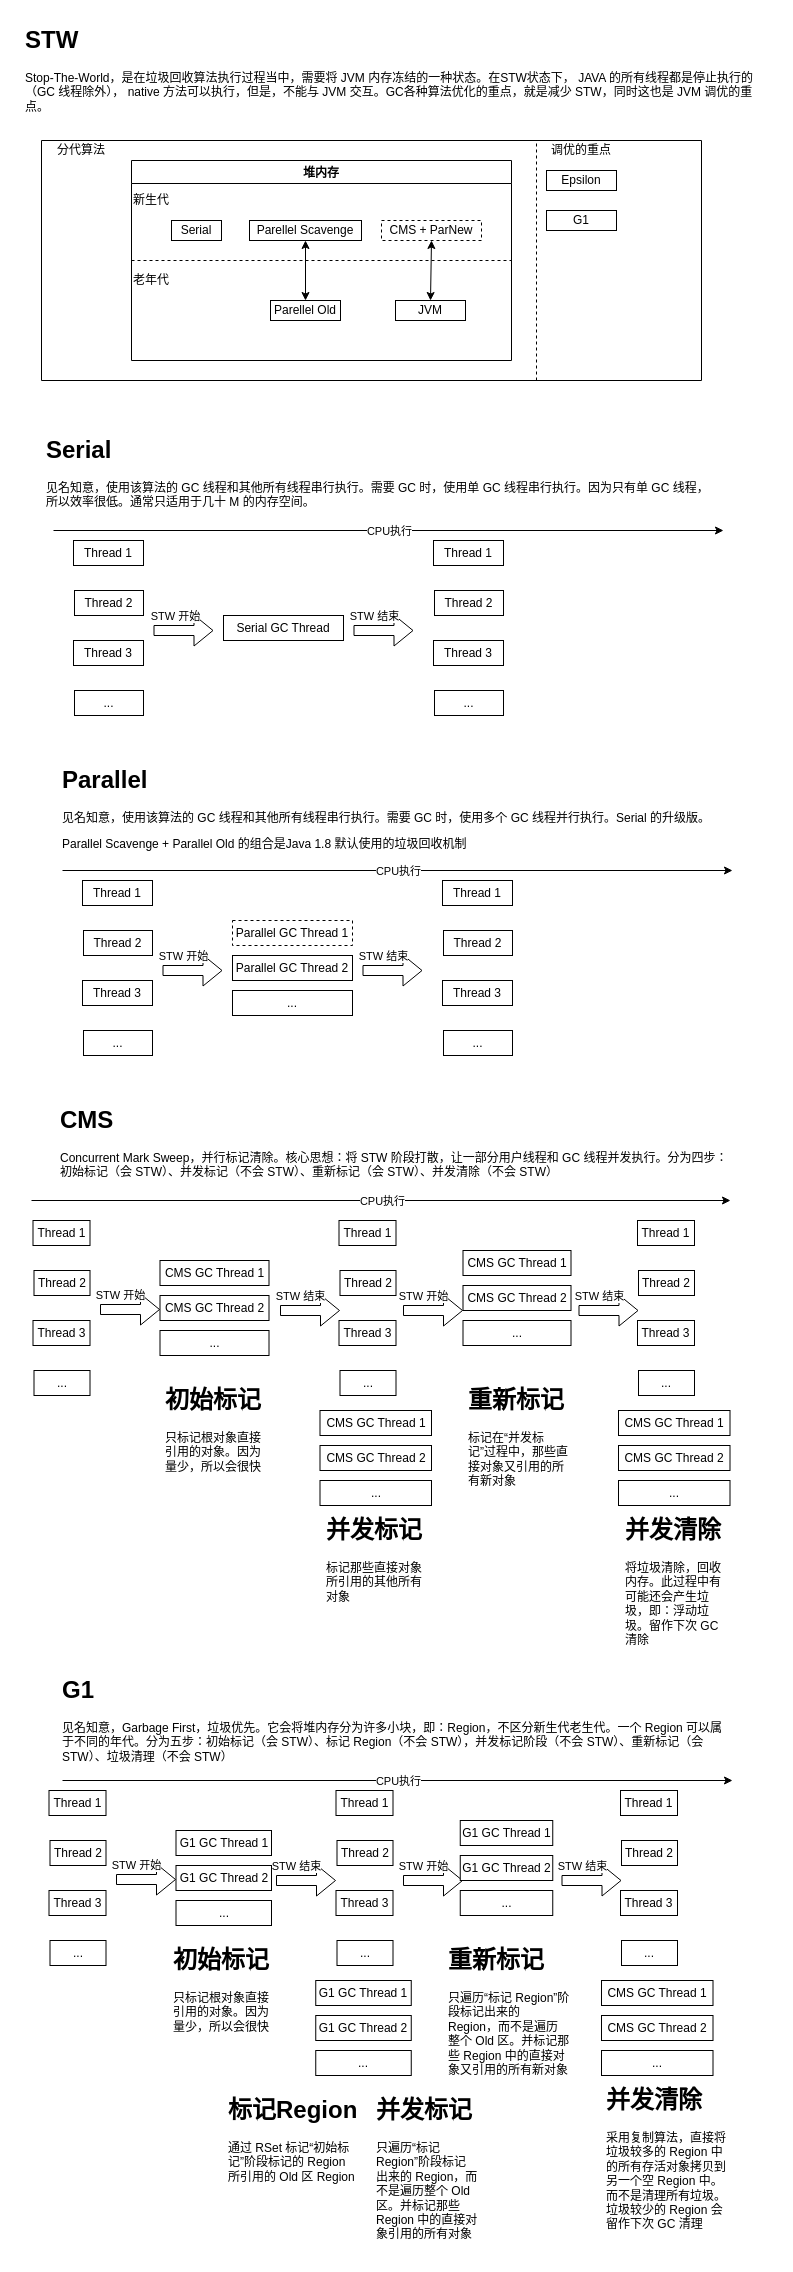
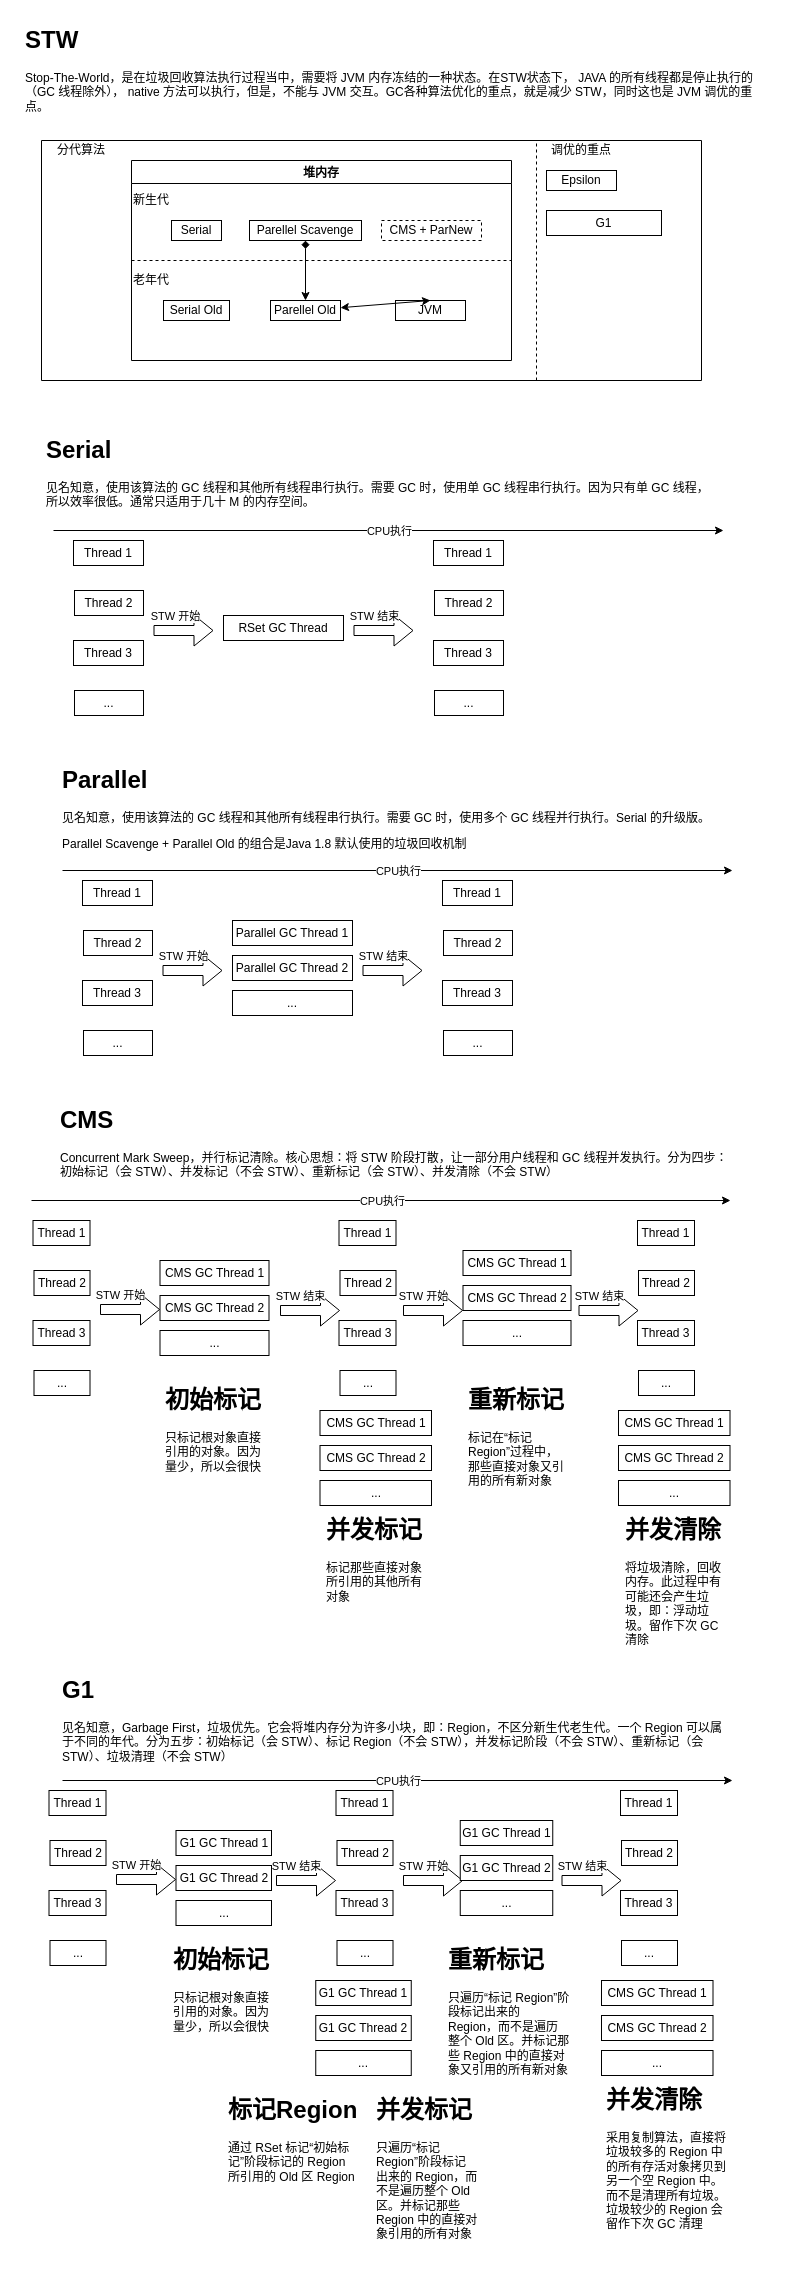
- <mxCell id="19" value="G1" style="rounded=0;whiteSpace=wrap;html=1;fillColor=#ffffff;" vertex="1" parent="15"><mxGeometry x="505" y="70" width="70" height="20" as="geometry" /></mxCell>
+ <mxCell id="19" value="G1" style="rounded=0;whiteSpace=wrap;html=1;fillColor=#ffffff;" vertex="1" parent="15"><mxGeometry x="505" y="70" width="115" height="25" as="geometry" /></mxCell>
- <mxCell id="10" value="" style="endArrow=classic;startArrow=classic;html=1;entryX=0.5;entryY=1;entryDx=0;entryDy=0;exitX=0.5;exitY=0;exitDx=0;exitDy=0;" edge="1" parent="3" source="9" target="8"><mxGeometry width="50" height="50" relative="1" as="geometry"><mxPoint x="-172" y="-110" as="sourcePoint" /><mxPoint x="-122" y="-160" as="targetPoint" /></mxGeometry></mxCell>
+ <mxCell id="10" value="" style="endArrow=diamond;startArrow=classic;html=1;entryX=0.5;entryY=1;entryDx=0;entryDy=0;exitX=0.5;exitY=0;exitDx=0;exitDy=0;" edge="1" parent="3" source="9" target="8"><mxGeometry width="50" height="50" relative="1" as="geometry"><mxPoint x="-172" y="-110" as="sourcePoint" /><mxPoint x="-122" y="-160" as="targetPoint" /></mxGeometry></mxCell>
- <mxCell id="13" value="" style="endArrow=classic;startArrow=classic;html=1;entryX=0.5;entryY=1;entryDx=0;entryDy=0;exitX=0.5;exitY=0;exitDx=0;exitDy=0;" edge="1" parent="3" source="11" target="12"><mxGeometry width="50" height="50" relative="1" as="geometry"><mxPoint x="280" y="140" as="sourcePoint" /><mxPoint x="290" y="250" as="targetPoint" /></mxGeometry></mxCell>
+ <mxCell id="13" value="" style="endArrow=classic;startArrow=classic;html=1;exitX=0.5;exitY=0;exitDx=0;exitDy=0;" edge="1" parent="3" source="11" target="9"><mxGeometry width="50" height="50" relative="1" as="geometry"><mxPoint x="280" y="140" as="sourcePoint" /><mxPoint x="290" y="250" as="targetPoint" /></mxGeometry></mxCell>
+ <mxCell id="7" value="Serial Old" style="rounded=0;whiteSpace=wrap;html=1;fillColor=#ffffff;" vertex="1" parent="3"><mxGeometry x="32" y="140" width="66" height="20" as="geometry" /></mxCell>
- <mxCell id="28" value="Serial GC Thread" style="rounded=0;whiteSpace=wrap;html=1;fillColor=#ffffff;" vertex="1" parent="1"><mxGeometry x="223" y="615" width="120" height="25" as="geometry" /></mxCell>
+ <mxCell id="28" value="RSet GC Thread" style="rounded=0;whiteSpace=wrap;html=1;fillColor=#ffffff;" vertex="1" parent="1"><mxGeometry x="223" y="615" width="120" height="25" as="geometry" /></mxCell>
- <mxCell id="53" value="Parallel GC Thread 1" style="rounded=0;whiteSpace=wrap;html=1;fillColor=#ffffff;dashed=1;" vertex="1" parent="1"><mxGeometry x="232" y="920" width="120" height="25" as="geometry" /></mxCell>
+ <mxCell id="53" value="Parallel GC Thread 1" style="rounded=0;whiteSpace=wrap;html=1;fillColor=#ffffff;" vertex="1" parent="1"><mxGeometry x="232" y="920" width="120" height="25" as="geometry" /></mxCell>
- <mxCell id="76" value="&lt;h1&gt;重新标记&lt;/h1&gt;&lt;div&gt;标记在“并发标记”过程中，那些直接对象又引用的所有新对象&lt;/div&gt;" style="text;html=1;strokeColor=none;spacing=5;spacingTop=-20;whiteSpace=wrap;overflow=hidden;rounded=0;fillColor=#ffffff;" vertex="1" parent="1"><mxGeometry x="462.5" y="1380" width="110" height="110" as="geometry" /></mxCell>
+ <mxCell id="76" value="&lt;h1&gt;重新标记&lt;/h1&gt;&lt;div&gt;标记在“标记Region”过程中，那些直接对象又引用的所有新对象&lt;/div&gt;" style="text;html=1;strokeColor=none;spacing=5;spacingTop=-20;whiteSpace=wrap;overflow=hidden;rounded=0;fillColor=#ffffff;" vertex="1" parent="1"><mxGeometry x="462.5" y="1380" width="110" height="110" as="geometry" /></mxCell>
